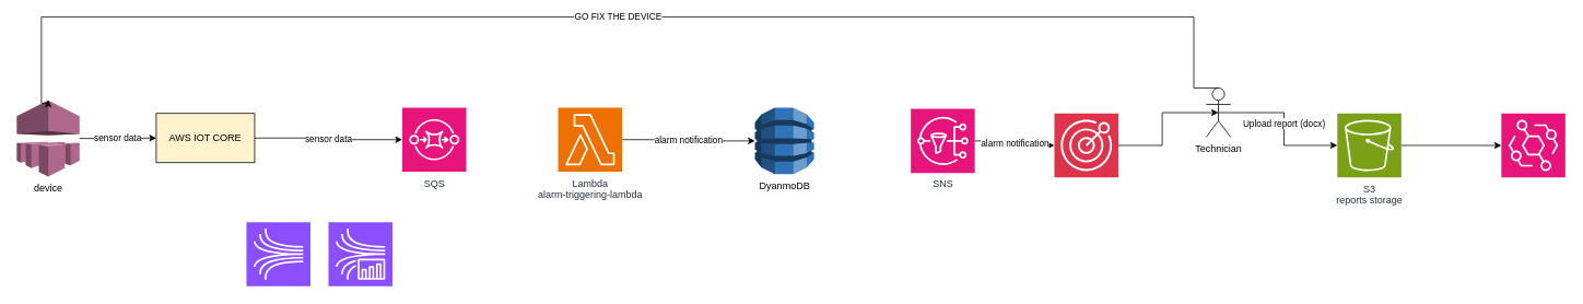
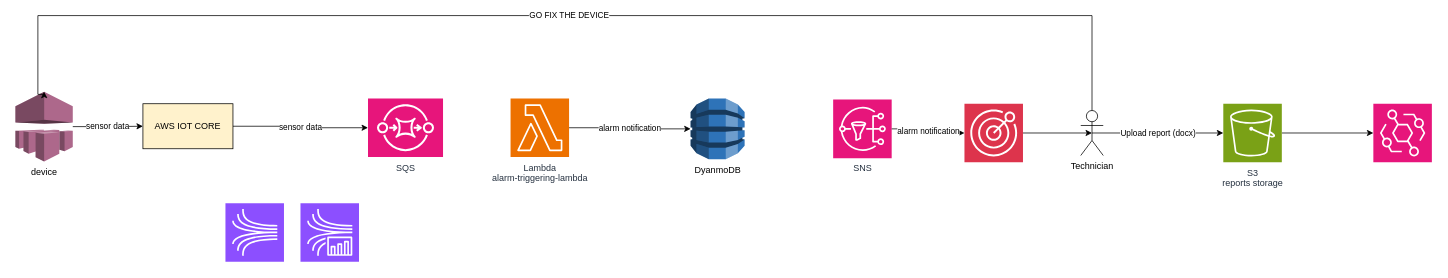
- <mxCell id="12" value="Technician" style="shape=umlActor;verticalLabelPosition=bottom;verticalAlign=top;html=1;outlineConnect=0;" vertex="1" parent="1"><mxGeometry x="1470" y="106.5" width="30" height="60" as="geometry" /></mxCell>
+ <mxCell id="12" value="Technician" style="shape=umlActor;verticalLabelPosition=bottom;verticalAlign=top;html=1;outlineConnect=0;" vertex="1" parent="1"><mxGeometry x="1440" y="146.5" width="30" height="60" as="geometry" /></mxCell>
- <mxCell id="16" value="SQS" style="sketch=0;points=[[0,0,0],[0.25,0,0],[0.5,0,0],[0.75,0,0],[1,0,0],[0,1,0],[0.25,1,0],[0.5,1,0],[0.75,1,0],[1,1,0],[0,0.25,0],[0,0.5,0],[0,0.75,0],[1,0.25,0],[1,0.5,0],[1,0.75,0]];outlineConnect=0;fontColor=#232F3E;fillColor=#E7157B;strokeColor=#ffffff;dashed=0;verticalLabelPosition=bottom;verticalAlign=top;align=center;html=1;fontSize=12;fontStyle=0;aspect=fixed;shape=mxgraph.aws4.resourceIcon;resIcon=mxgraph.aws4.sqs;" vertex="1" parent="1"><mxGeometry x="490" y="130.5" width="78" height="78" as="geometry" /></mxCell>
+ <mxCell id="16" value="SQS" style="sketch=0;points=[[0,0,0],[0.25,0,0],[0.5,0,0],[0.75,0,0],[1,0,0],[0,1,0],[0.25,1,0],[0.5,1,0],[0.75,1,0],[1,1,0],[0,0.25,0],[0,0.5,0],[0,0.75,0],[1,0.25,0],[1,0.5,0],[1,0.75,0]];outlineConnect=0;fontColor=#232F3E;fillColor=#E7157B;strokeColor=#ffffff;dashed=0;verticalLabelPosition=bottom;verticalAlign=top;align=center;html=1;fontSize=12;fontStyle=0;aspect=fixed;shape=mxgraph.aws4.resourceIcon;resIcon=mxgraph.aws4.sqs;" vertex="1" parent="1"><mxGeometry x="490" y="130.5" width="100" height="78" as="geometry" /></mxCell>
